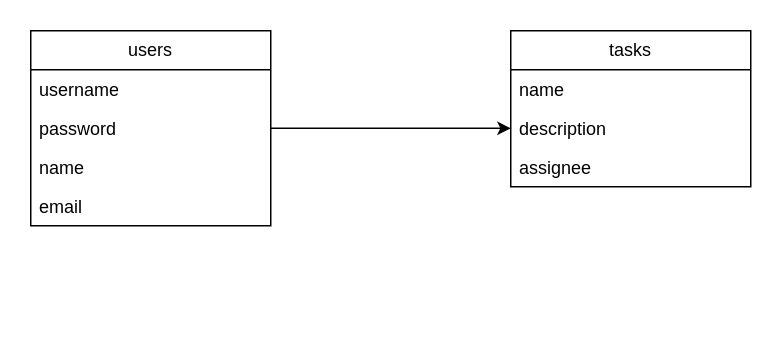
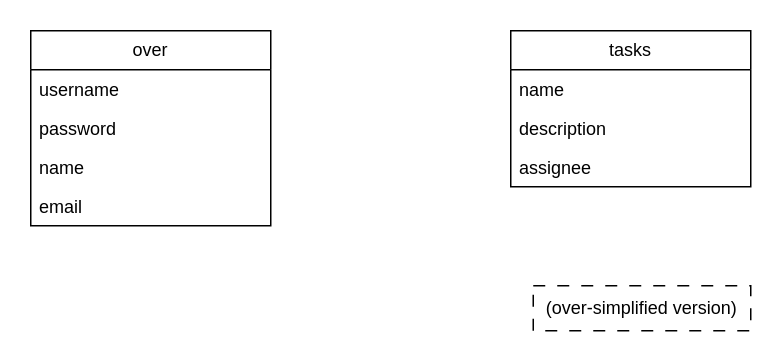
- <mxCell id="2" value="users" style="swimlane;fontStyle=0;childLayout=stackLayout;horizontal=1;startSize=26;fillColor=none;horizontalStack=0;resizeParent=1;resizeParentMax=0;resizeLast=0;collapsible=1;marginBottom=0;whiteSpace=wrap;html=1;" vertex="1" parent="1"><mxGeometry x="20" y="20" width="160" height="130" as="geometry" /></mxCell>
+ <mxCell id="2" value="over" style="swimlane;fontStyle=0;childLayout=stackLayout;horizontal=1;startSize=26;fillColor=none;horizontalStack=0;resizeParent=1;resizeParentMax=0;resizeLast=0;collapsible=1;marginBottom=0;whiteSpace=wrap;html=1;" vertex="1" parent="1"><mxGeometry x="20" y="20" width="160" height="130" as="geometry" /></mxCell>
- <mxCell id="11" style="edgeStyle=orthogonalEdgeStyle;rounded=0;orthogonalLoop=1;jettySize=auto;html=1;exitX=1;exitY=0.5;exitDx=0;exitDy=0;entryX=0;entryY=0.5;entryDx=0;entryDy=0;" edge="1" parent="1" source="4" target="9"><mxGeometry relative="1" as="geometry" /></mxCell>
+ <mxCell id="12" value="(over-simplified version)" style="text;html=1;strokeColor=default;fillColor=none;align=center;verticalAlign=middle;whiteSpace=wrap;rounded=0;dashed=1;dashPattern=8 8;" vertex="1" parent="1"><mxGeometry x="355" y="190" width="145" height="30" as="geometry" /></mxCell>
